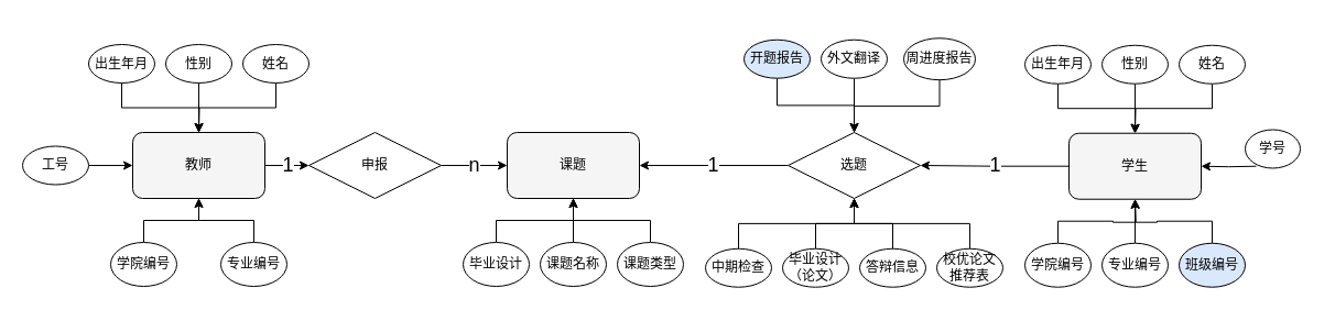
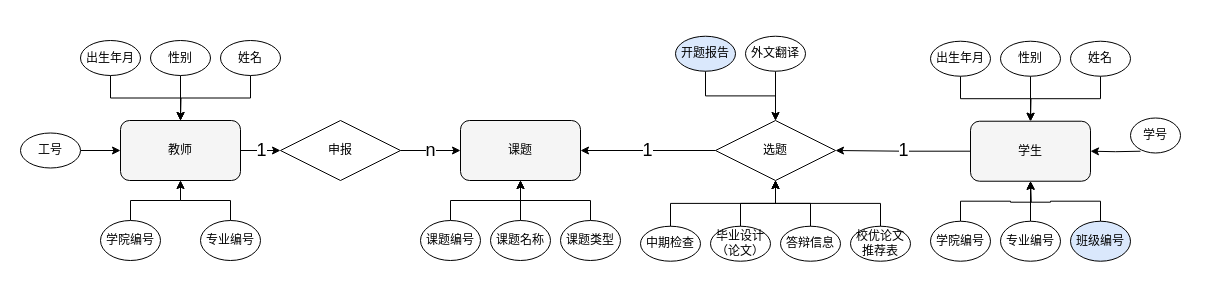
- <mxCell id="53" value="周进度报告" style="ellipse;whiteSpace=wrap;html=1;" vertex="1" parent="1"><mxGeometry x="820" y="34.27" width="65" height="37.92" as="geometry" /></mxCell>
- <mxCell id="52" style="edgeStyle=orthogonalEdgeStyle;rounded=0;orthogonalLoop=1;jettySize=auto;html=1;exitX=0.5;exitY=1;exitDx=0;exitDy=0;entryX=0.5;entryY=0;entryDx=0;entryDy=0;" edge="1" parent="1" source="53" target="51"><mxGeometry relative="1" as="geometry" /></mxCell>
- <mxCell id="6" value="毕业设计" style="ellipse;whiteSpace=wrap;html=1;" parent="3" vertex="1"><mxGeometry y="100" width="60" height="40" as="geometry" /></mxCell>
+ <mxCell id="6" value="课题编号" style="ellipse;whiteSpace=wrap;html=1;" parent="3" vertex="1"><mxGeometry y="100" width="60" height="40" as="geometry" /></mxCell>
